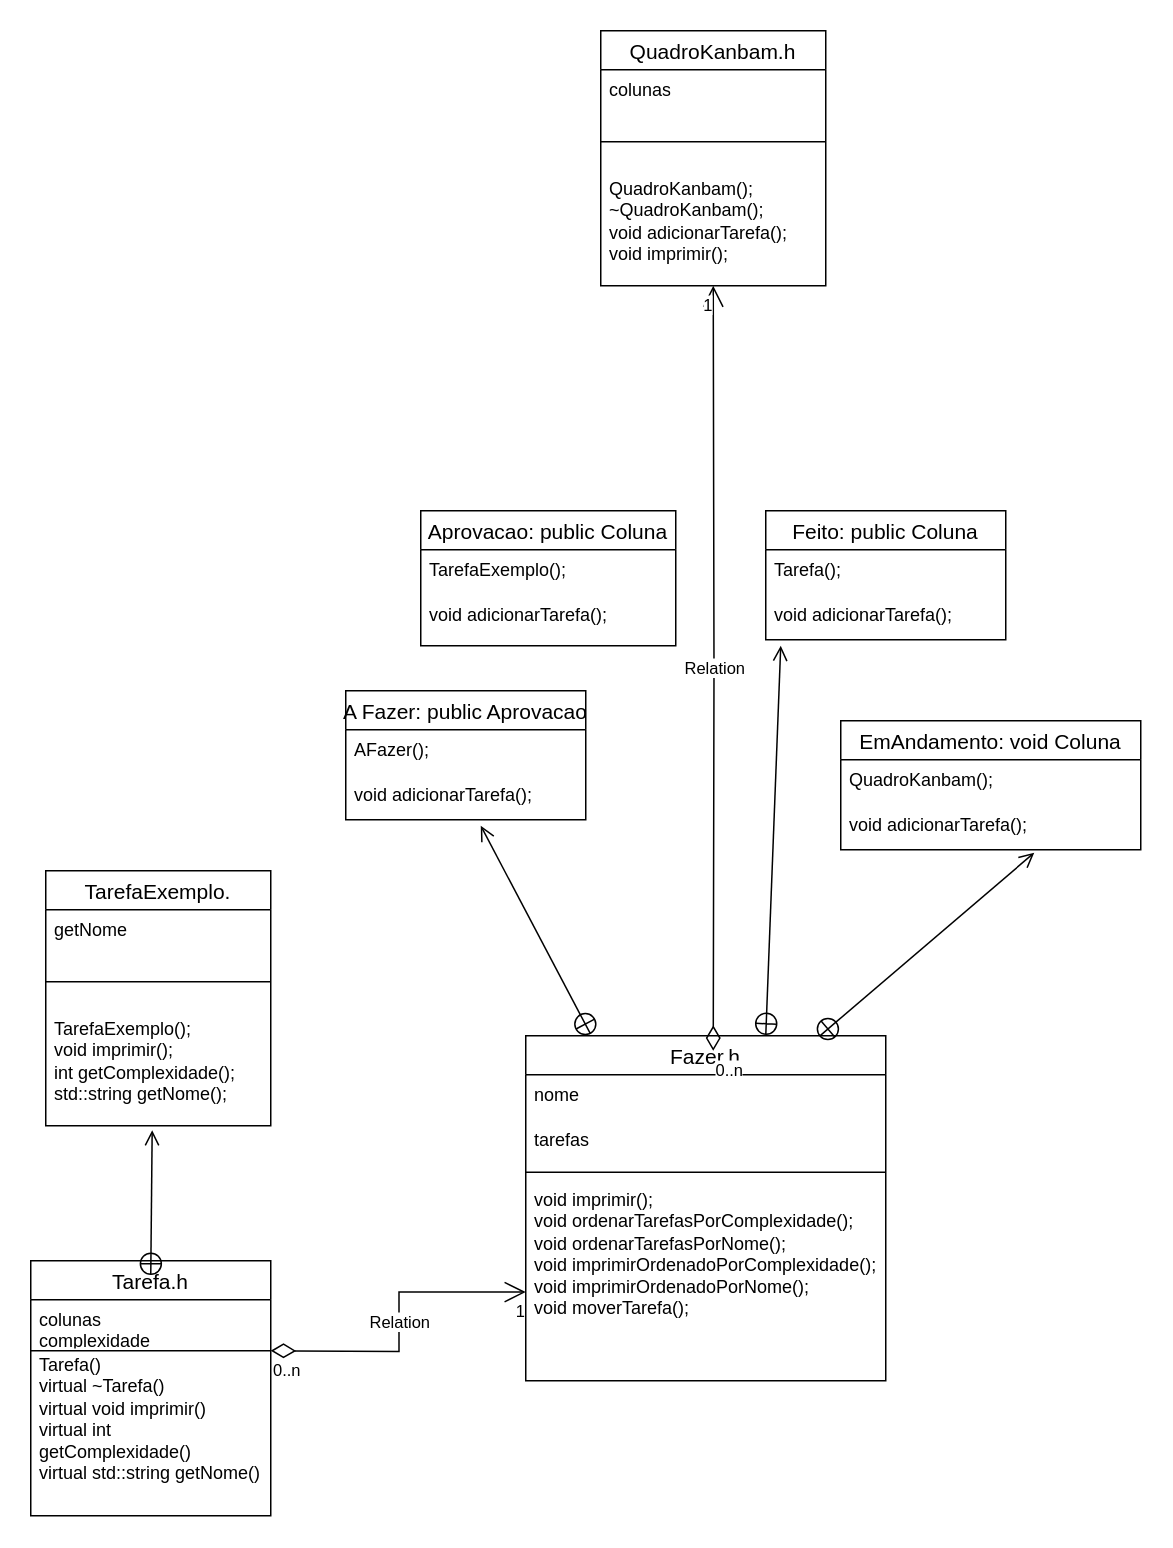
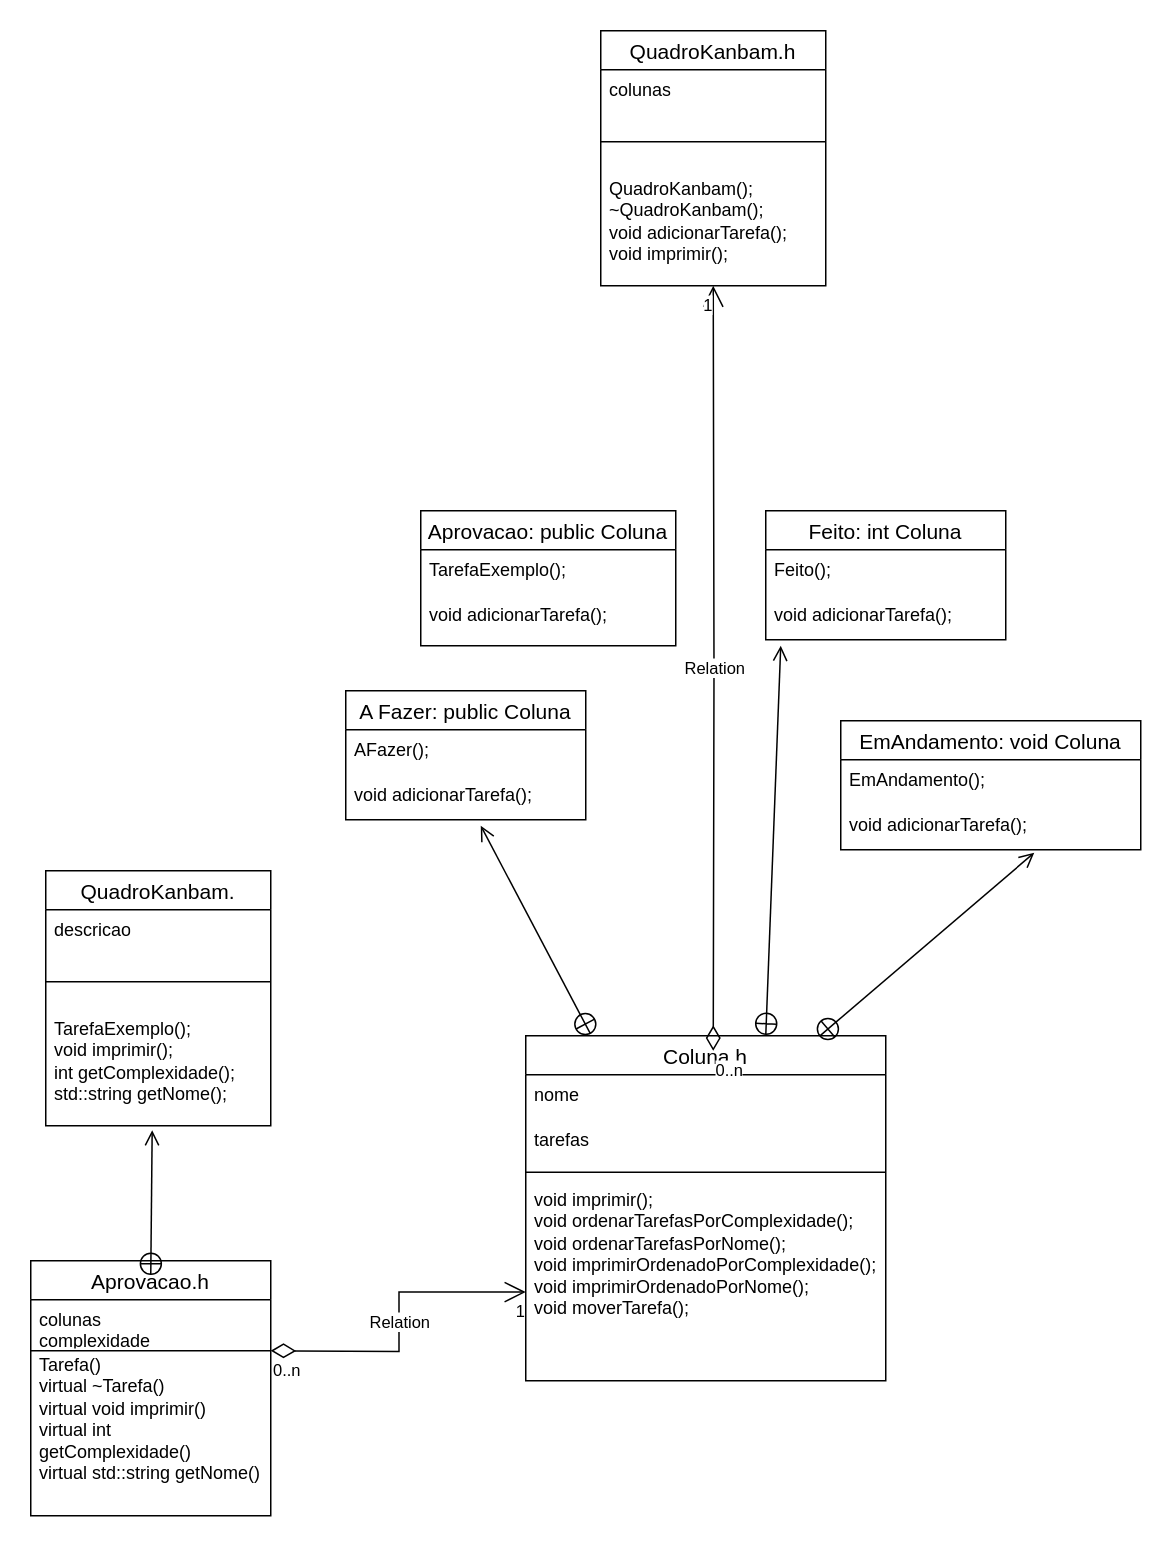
- <mxCell id="24" value="Feito: public Coluna" style="swimlane;fontStyle=0;childLayout=stackLayout;horizontal=1;startSize=26;horizontalStack=0;resizeParent=1;resizeParentMax=0;resizeLast=0;collapsible=1;marginBottom=0;align=center;fontSize=14;" vertex="1" parent="1"><mxGeometry x="510" y="340" width="160" height="86" as="geometry" /></mxCell>
+ <mxCell id="24" value="Feito: int Coluna" style="swimlane;fontStyle=0;childLayout=stackLayout;horizontal=1;startSize=26;horizontalStack=0;resizeParent=1;resizeParentMax=0;resizeLast=0;collapsible=1;marginBottom=0;align=center;fontSize=14;" vertex="1" parent="1"><mxGeometry x="510" y="340" width="160" height="86" as="geometry" /></mxCell>
- <mxCell id="25" value="Tarefa();" style="text;strokeColor=none;fillColor=none;spacingLeft=4;spacingRight=4;overflow=hidden;rotatable=0;points=[[0,0.5],[1,0.5]];portConstraint=eastwest;fontSize=12;whiteSpace=wrap;html=1;" vertex="1" parent="24"><mxGeometry y="26" width="160" height="30" as="geometry" /></mxCell>
+ <mxCell id="25" value="Feito();" style="text;strokeColor=none;fillColor=none;spacingLeft=4;spacingRight=4;overflow=hidden;rotatable=0;points=[[0,0.5],[1,0.5]];portConstraint=eastwest;fontSize=12;whiteSpace=wrap;html=1;" vertex="1" parent="24"><mxGeometry y="26" width="160" height="30" as="geometry" /></mxCell>
- <mxCell id="15" value="A Fazer: public Aprovacao" style="swimlane;fontStyle=0;childLayout=stackLayout;horizontal=1;startSize=26;horizontalStack=0;resizeParent=1;resizeParentMax=0;resizeLast=0;collapsible=1;marginBottom=0;align=center;fontSize=14;" vertex="1" parent="1"><mxGeometry x="230" y="460" width="160" height="86" as="geometry" /></mxCell>
+ <mxCell id="15" value="A Fazer: public Coluna" style="swimlane;fontStyle=0;childLayout=stackLayout;horizontal=1;startSize=26;horizontalStack=0;resizeParent=1;resizeParentMax=0;resizeLast=0;collapsible=1;marginBottom=0;align=center;fontSize=14;" vertex="1" parent="1"><mxGeometry x="230" y="460" width="160" height="86" as="geometry" /></mxCell>
- <mxCell id="19" value="QuadroKanbam();" style="text;strokeColor=none;fillColor=none;spacingLeft=4;spacingRight=4;overflow=hidden;rotatable=0;points=[[0,0.5],[1,0.5]];portConstraint=eastwest;fontSize=12;whiteSpace=wrap;html=1;" vertex="1" parent="18"><mxGeometry y="26" width="200" height="30" as="geometry" /></mxCell>
+ <mxCell id="19" value="EmAndamento();" style="text;strokeColor=none;fillColor=none;spacingLeft=4;spacingRight=4;overflow=hidden;rotatable=0;points=[[0,0.5],[1,0.5]];portConstraint=eastwest;fontSize=12;whiteSpace=wrap;html=1;" vertex="1" parent="18"><mxGeometry y="26" width="200" height="30" as="geometry" /></mxCell>
- <mxCell id="11" value="TarefaExemplo." style="swimlane;fontStyle=0;childLayout=stackLayout;horizontal=1;startSize=26;horizontalStack=0;resizeParent=1;resizeParentMax=0;resizeLast=0;collapsible=1;marginBottom=0;align=center;fontSize=14;" vertex="1" parent="1"><mxGeometry x="30" y="580" width="150" height="170" as="geometry" /></mxCell>
+ <mxCell id="11" value="QuadroKanbam." style="swimlane;fontStyle=0;childLayout=stackLayout;horizontal=1;startSize=26;horizontalStack=0;resizeParent=1;resizeParentMax=0;resizeLast=0;collapsible=1;marginBottom=0;align=center;fontSize=14;" vertex="1" parent="1"><mxGeometry x="30" y="580" width="150" height="170" as="geometry" /></mxCell>
- <mxCell id="12" value="getNome" style="text;strokeColor=none;fillColor=none;spacingLeft=4;spacingRight=4;overflow=hidden;rotatable=0;points=[[0,0.5],[1,0.5]];portConstraint=eastwest;fontSize=12;whiteSpace=wrap;html=1;" vertex="1" parent="11"><mxGeometry y="26" width="150" height="30" as="geometry" /></mxCell>
+ <mxCell id="12" value="descricao" style="text;strokeColor=none;fillColor=none;spacingLeft=4;spacingRight=4;overflow=hidden;rotatable=0;points=[[0,0.5],[1,0.5]];portConstraint=eastwest;fontSize=12;whiteSpace=wrap;html=1;" vertex="1" parent="11"><mxGeometry y="26" width="150" height="30" as="geometry" /></mxCell>
- <mxCell id="6" value="Fazer.h" style="swimlane;fontStyle=0;childLayout=stackLayout;horizontal=1;startSize=26;horizontalStack=0;resizeParent=1;resizeParentMax=0;resizeLast=0;collapsible=1;marginBottom=0;align=center;fontSize=14;" parent="1" vertex="1"><mxGeometry x="350" y="690" width="240" height="230" as="geometry" /></mxCell>
+ <mxCell id="6" value="Coluna.h" style="swimlane;fontStyle=0;childLayout=stackLayout;horizontal=1;startSize=26;horizontalStack=0;resizeParent=1;resizeParentMax=0;resizeLast=0;collapsible=1;marginBottom=0;align=center;fontSize=14;" parent="1" vertex="1"><mxGeometry x="350" y="690" width="240" height="230" as="geometry" /></mxCell>
- <mxCell id="2" value="Tarefa.h" style="swimlane;fontStyle=0;childLayout=stackLayout;horizontal=1;startSize=26;horizontalStack=0;resizeParent=1;resizeParentMax=0;resizeLast=0;collapsible=1;marginBottom=0;align=center;fontSize=14;" parent="1" vertex="1"><mxGeometry x="20" y="840" width="160" height="170" as="geometry" /></mxCell>
+ <mxCell id="2" value="Aprovacao.h" style="swimlane;fontStyle=0;childLayout=stackLayout;horizontal=1;startSize=26;horizontalStack=0;resizeParent=1;resizeParentMax=0;resizeLast=0;collapsible=1;marginBottom=0;align=center;fontSize=14;" parent="1" vertex="1"><mxGeometry x="20" y="840" width="160" height="170" as="geometry" /></mxCell>
